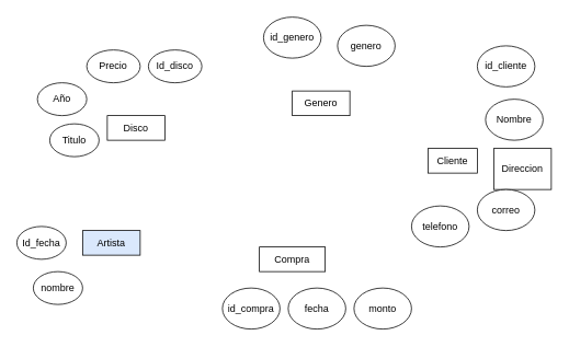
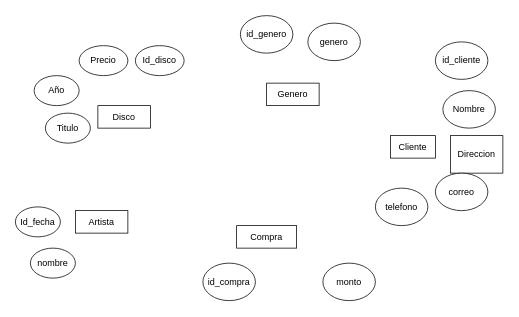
- <mxCell id="16" value="Artista" style="rounded=0;whiteSpace=wrap;html=1;fillColor=#dae8fc;" vertex="1" parent="1"><mxGeometry x="100" y="280" width="70" height="30" as="geometry" /></mxCell>
+ <mxCell id="16" value="Artista" style="rounded=0;whiteSpace=wrap;html=1;" vertex="1" parent="1"><mxGeometry x="100" y="280" width="70" height="30" as="geometry" /></mxCell>
- <mxCell id="14" value="&lt;div&gt;fecha&lt;/div&gt;" style="ellipse;whiteSpace=wrap;html=1;" vertex="1" parent="1"><mxGeometry x="350" y="350" width="70" height="50" as="geometry" /></mxCell>
